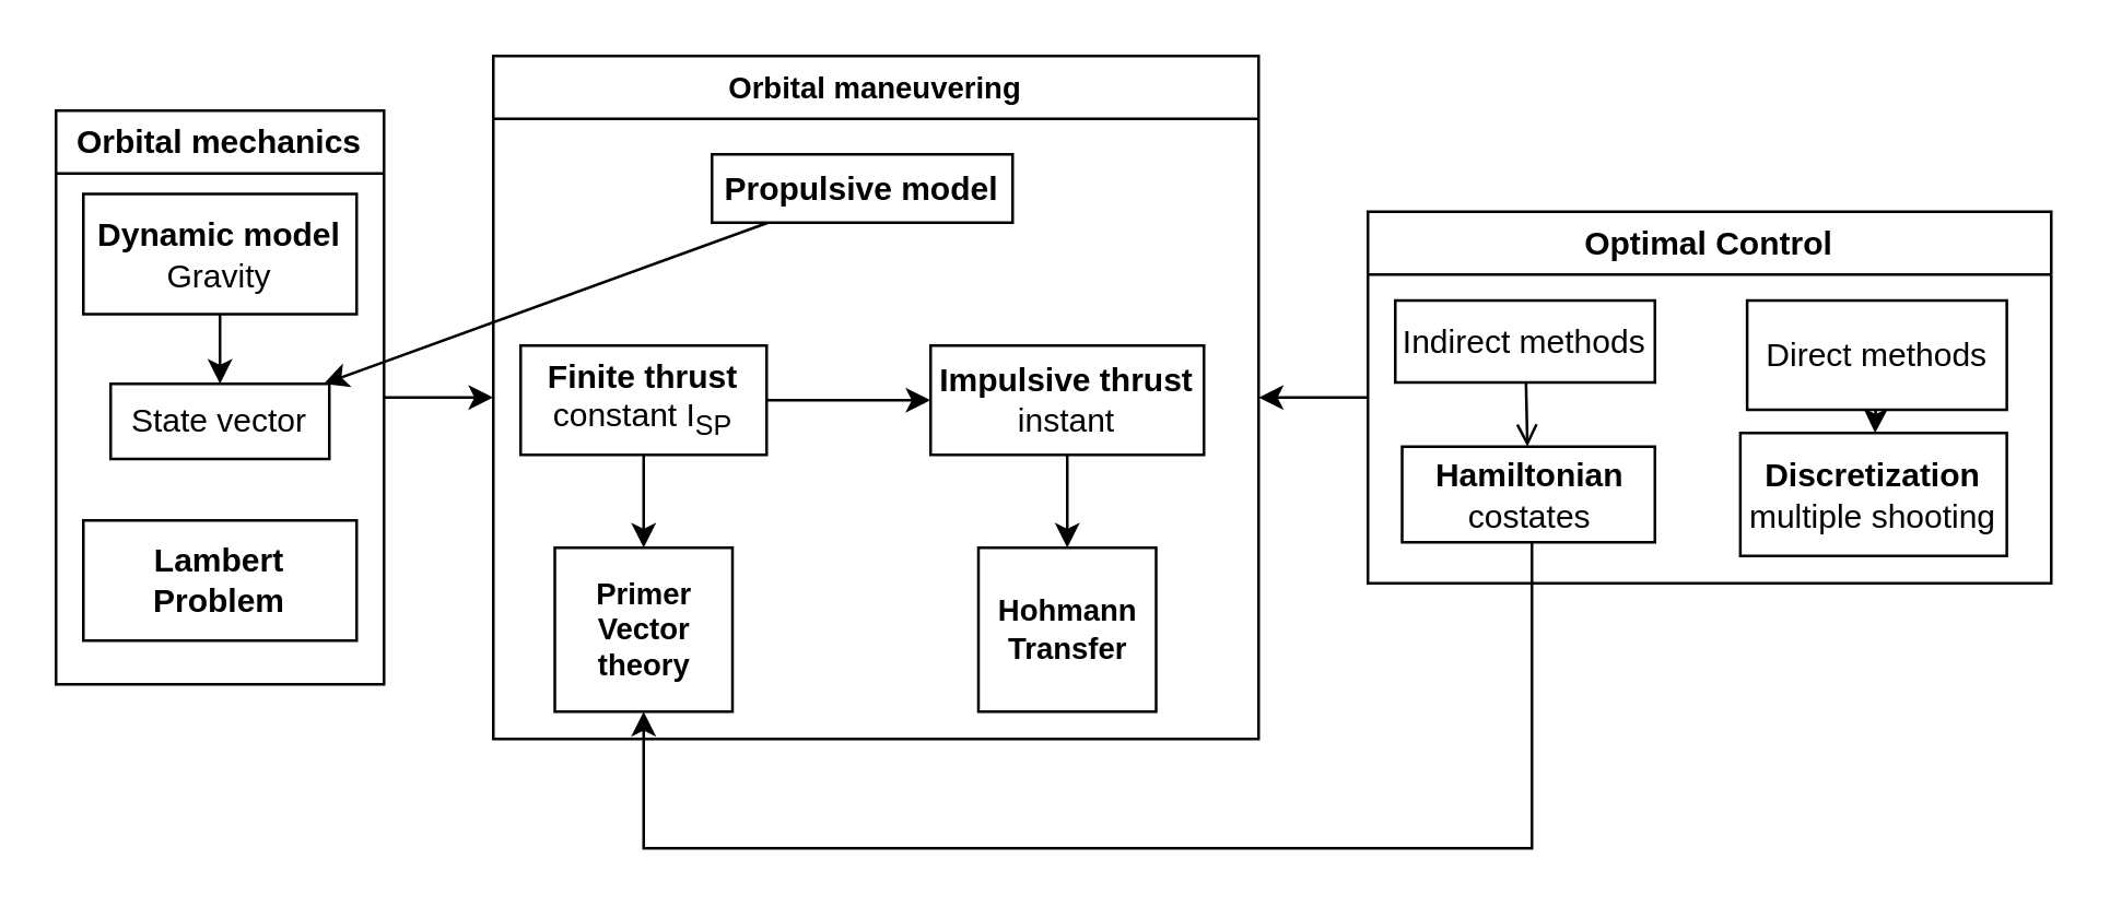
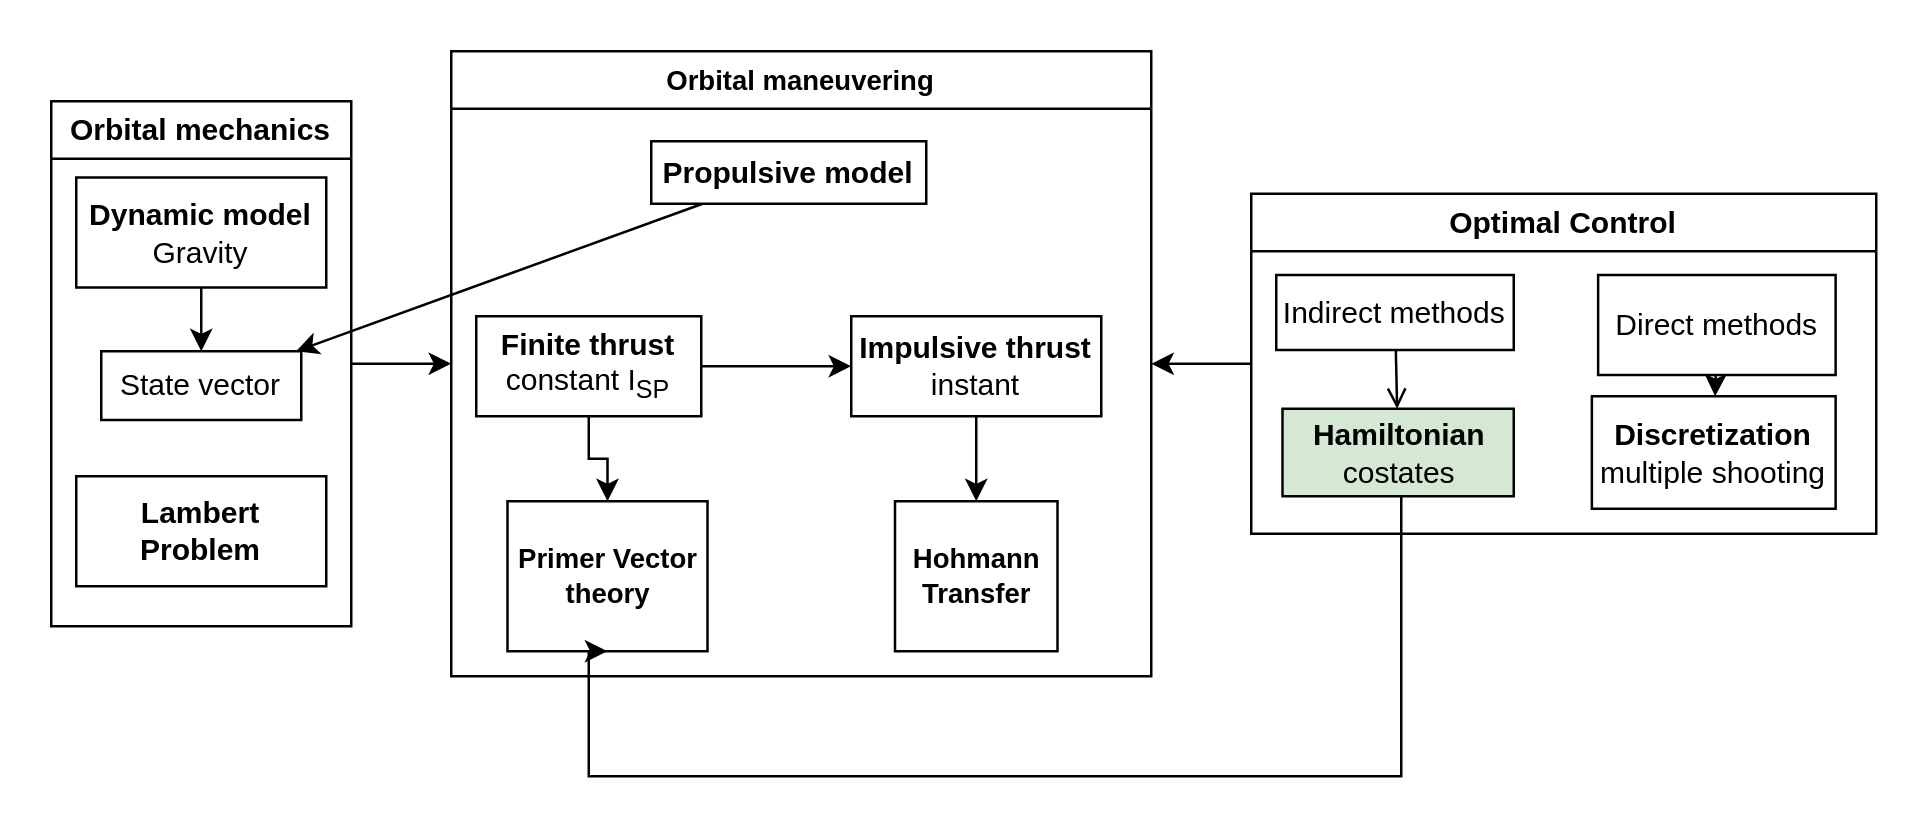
- <mxCell id="14" value="&lt;b&gt;Hamiltonian&lt;/b&gt;&lt;div&gt;costates&lt;/div&gt;" style="whiteSpace=wrap;html=1;rounded=0;" vertex="1" parent="9"><mxGeometry x="12.5" y="86" width="92.5" height="35" as="geometry" /></mxCell>
+ <mxCell id="14" value="&lt;b&gt;Hamiltonian&lt;/b&gt;&lt;div&gt;costates&lt;/div&gt;" style="whiteSpace=wrap;html=1;rounded=0;fillColor=#d5e8d4;" vertex="1" parent="9"><mxGeometry x="12.5" y="86" width="92.5" height="35" as="geometry" /></mxCell>
- <mxCell id="24" value="&lt;b&gt;Primer Vector theory&lt;/b&gt;" style="rounded=0;whiteSpace=wrap;html=1;fontFamily=Helvetica;fontSize=11;fontColor=default;labelBackgroundColor=default;" vertex="1" parent="16"><mxGeometry x="22.5" y="180" width="65" height="60" as="geometry" /></mxCell>
+ <mxCell id="24" value="&lt;b&gt;Primer Vector theory&lt;/b&gt;" style="rounded=0;whiteSpace=wrap;html=1;fontFamily=Helvetica;fontSize=11;fontColor=default;labelBackgroundColor=default;" vertex="1" parent="16"><mxGeometry x="22.5" y="180" width="80" height="60" as="geometry" /></mxCell>
